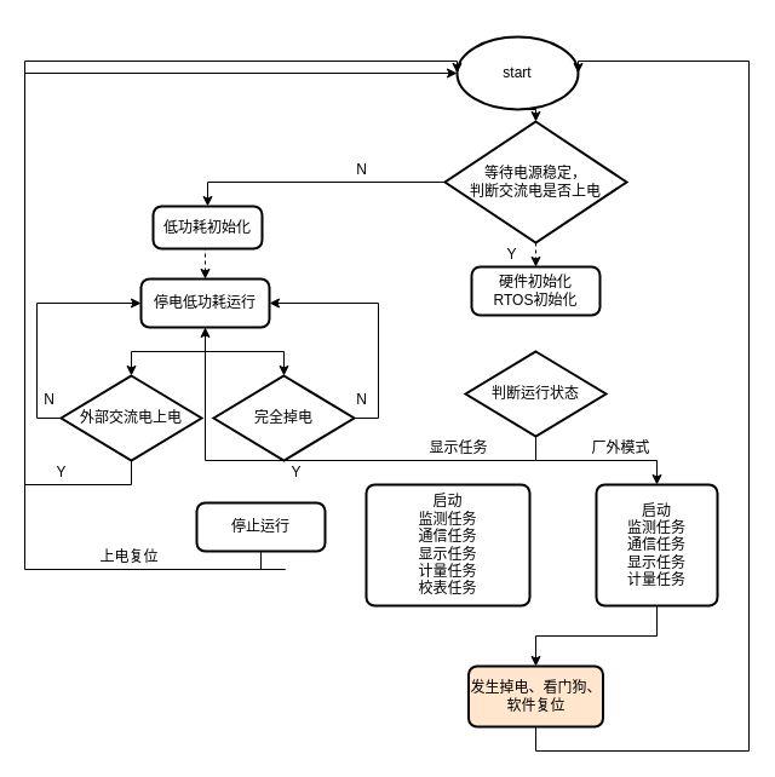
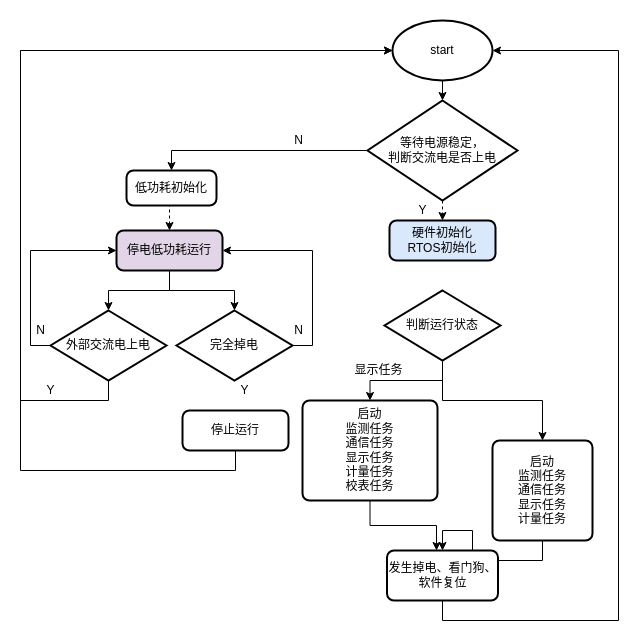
- <mxCell id="6" value="start" style="strokeWidth=2;html=1;shape=mxgraph.flowchart.start_1;whiteSpace=wrap;" vertex="1" parent="1"><mxGeometry x="377" y="30" width="100" height="60" as="geometry" /></mxCell>
+ <mxCell id="6" value="start" style="strokeWidth=2;html=1;shape=mxgraph.flowchart.start_1;whiteSpace=wrap;" vertex="1" parent="1"><mxGeometry x="392" y="20" width="100" height="60" as="geometry" /></mxCell>
- <mxCell id="7" value="硬件初始化&lt;br&gt;RTOS初始化" style="rounded=1;whiteSpace=wrap;html=1;absoluteArcSize=1;arcSize=14;strokeWidth=2;" vertex="1" parent="1"><mxGeometry x="389" y="220" width="106" height="40" as="geometry" /></mxCell>
+ <mxCell id="7" value="硬件初始化&lt;br&gt;RTOS初始化" style="rounded=1;whiteSpace=wrap;html=1;absoluteArcSize=1;arcSize=14;strokeWidth=2;fillColor=#dae8fc;" vertex="1" parent="1"><mxGeometry x="389" y="220" width="106" height="40" as="geometry" /></mxCell>
- <mxCell id="25" value="停电低功耗运行" style="rounded=1;whiteSpace=wrap;html=1;absoluteArcSize=1;arcSize=14;strokeWidth=2;" vertex="1" parent="1"><mxGeometry x="116" y="230" width="106" height="40" as="geometry" /></mxCell>
+ <mxCell id="25" value="停电低功耗运行" style="rounded=1;whiteSpace=wrap;html=1;absoluteArcSize=1;arcSize=14;strokeWidth=2;fillColor=#e1d5e7;" vertex="1" parent="1"><mxGeometry x="116" y="230" width="106" height="40" as="geometry" /></mxCell>
- <mxCell id="17" value="厂外模式" style="text;html=1;align=center;verticalAlign=middle;resizable=0;points=[];autosize=1;strokeColor=none;fillColor=none;" vertex="1" parent="1"><mxGeometry x="482" y="360" width="60" height="20" as="geometry" /></mxCell>
- <mxCell id="8" style="edgeStyle=orthogonalEdgeStyle;rounded=0;orthogonalLoop=1;jettySize=auto;html=1;exitX=0.5;exitY=1;exitDx=0;exitDy=0;exitPerimeter=0;" edge="1" parent="1" source="10" target="25"><mxGeometry relative="1" as="geometry" /></mxCell>
+ <mxCell id="8" style="edgeStyle=orthogonalEdgeStyle;rounded=0;orthogonalLoop=1;jettySize=auto;html=1;exitX=0.5;exitY=1;exitDx=0;exitDy=0;exitPerimeter=0;entryX=0.5;entryY=0;entryDx=0;entryDy=0;" edge="1" parent="1" source="10" target="13"><mxGeometry relative="1" as="geometry" /></mxCell>
- <mxCell id="35" value="停止运行" style="rounded=1;whiteSpace=wrap;html=1;absoluteArcSize=1;arcSize=14;strokeWidth=2;" vertex="1" parent="1"><mxGeometry x="162" y="415" width="106" height="40" as="geometry" /></mxCell>
+ <mxCell id="35" value="停止运行" style="rounded=1;whiteSpace=wrap;html=1;absoluteArcSize=1;arcSize=14;strokeWidth=2;" vertex="1" parent="1"><mxGeometry x="182" y="410" width="106" height="40" as="geometry" /></mxCell>
- <mxCell id="15" value="启动&lt;br&gt;监测任务&lt;br&gt;通信任务&lt;br&gt;显示任务&lt;br&gt;计量任务" style="rounded=1;whiteSpace=wrap;html=1;absoluteArcSize=1;arcSize=14;strokeWidth=2;" vertex="1" parent="1"><mxGeometry x="492" y="400" width="100" height="100" as="geometry" /></mxCell>
+ <mxCell id="15" value="启动&lt;br&gt;监测任务&lt;br&gt;通信任务&lt;br&gt;显示任务&lt;br&gt;计量任务" style="rounded=1;whiteSpace=wrap;html=1;absoluteArcSize=1;arcSize=14;strokeWidth=2;" vertex="1" parent="1"><mxGeometry x="492" y="440" width="100" height="100" as="geometry" /></mxCell>
- <mxCell id="37" value="上电复位" style="text;html=1;align=center;verticalAlign=middle;resizable=0;points=[];autosize=1;strokeColor=none;fillColor=none;" vertex="1" parent="1"><mxGeometry x="76" y="450" width="60" height="20" as="geometry" /></mxCell>
+ <mxCell id="12" style="edgeStyle=orthogonalEdgeStyle;rounded=0;orthogonalLoop=1;jettySize=auto;html=1;exitX=0.5;exitY=1;exitDx=0;exitDy=0;entryX=0.446;entryY=0;entryDx=0;entryDy=0;entryPerimeter=0;" edge="1" parent="1" source="13" target="19"><mxGeometry relative="1" as="geometry" /></mxCell>
- <mxCell id="19" value="发生掉电、看门狗、软件复位" style="rounded=1;whiteSpace=wrap;html=1;absoluteArcSize=1;arcSize=14;strokeWidth=2;fillColor=#ffe6cc;" vertex="1" parent="1"><mxGeometry x="386.5" y="550" width="111" height="50" as="geometry" /></mxCell>
+ <mxCell id="19" value="发生掉电、看门狗、软件复位" style="rounded=1;whiteSpace=wrap;html=1;absoluteArcSize=1;arcSize=14;strokeWidth=2;" vertex="1" parent="1"><mxGeometry x="386.5" y="550" width="111" height="50" as="geometry" /></mxCell>
